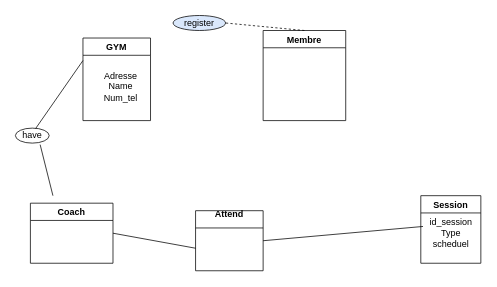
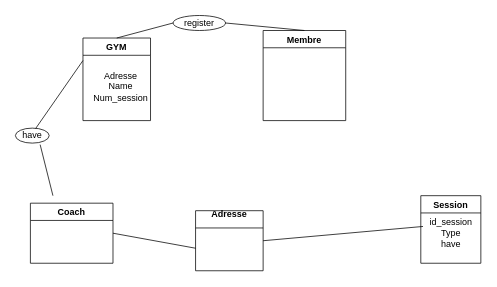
- <mxCell id="7" value="register" style="ellipse;whiteSpace=wrap;html=1;fillColor=#dae8fc;" vertex="1" parent="1"><mxGeometry x="230" y="20" width="70" height="20" as="geometry" /></mxCell>
+ <mxCell id="7" value="register" style="ellipse;whiteSpace=wrap;html=1;" vertex="1" parent="1"><mxGeometry x="230" y="20" width="70" height="20" as="geometry" /></mxCell>
- <mxCell id="16" value="" style="endArrow=none;html=1;entryX=1;entryY=0.5;entryDx=0;entryDy=0;exitX=0.5;exitY=0;exitDx=0;exitDy=0;dashed=1;" edge="1" parent="1" source="6" target="7"><mxGeometry width="50" height="50" relative="1" as="geometry"><mxPoint x="330" y="180" as="sourcePoint" /><mxPoint x="380" y="130" as="targetPoint" /></mxGeometry></mxCell>
+ <mxCell id="16" value="" style="endArrow=none;html=1;entryX=1;entryY=0.5;entryDx=0;entryDy=0;exitX=0.5;exitY=0;exitDx=0;exitDy=0;" edge="1" parent="1" source="6" target="7"><mxGeometry width="50" height="50" relative="1" as="geometry"><mxPoint x="330" y="180" as="sourcePoint" /><mxPoint x="380" y="130" as="targetPoint" /></mxGeometry></mxCell>
+ <mxCell id="15" value="" style="endArrow=none;html=1;entryX=0;entryY=0.5;entryDx=0;entryDy=0;exitX=0.5;exitY=0;exitDx=0;exitDy=0;" edge="1" parent="1" source="3" target="7"><mxGeometry width="50" height="50" relative="1" as="geometry"><mxPoint x="330" y="180" as="sourcePoint" /><mxPoint x="380" y="130" as="targetPoint" /></mxGeometry></mxCell>
- <mxCell id="4" value="Adresse&lt;br&gt;Name&lt;br&gt;Num_tel" style="text;html=1;align=center;verticalAlign=middle;resizable=0;points=[];autosize=1;strokeColor=none;fillColor=none;" vertex="1" parent="3"><mxGeometry x="20" y="40" width="60" height="50" as="geometry" /></mxCell>
+ <mxCell id="4" value="Adresse&lt;br&gt;Name&lt;br&gt;Num_session" style="text;html=1;align=center;verticalAlign=middle;resizable=0;points=[];autosize=1;strokeColor=none;fillColor=none;" vertex="1" parent="3"><mxGeometry x="20" y="40" width="60" height="50" as="geometry" /></mxCell>
- <mxCell id="8" value="Attend&#10;" style="swimlane;" vertex="1" parent="1"><mxGeometry x="260" y="280" width="90" height="80" as="geometry" /></mxCell>
+ <mxCell id="8" value="Adresse&#10;" style="swimlane;" vertex="1" parent="1"><mxGeometry x="260" y="280" width="90" height="80" as="geometry" /></mxCell>
- <mxCell id="10" value="id_session&lt;br&gt;Type&lt;br&gt;scheduel" style="text;html=1;align=center;verticalAlign=middle;resizable=0;points=[];autosize=1;strokeColor=none;fillColor=none;" vertex="1" parent="1"><mxGeometry x="565" y="285" width="70" height="50" as="geometry" /></mxCell>
+ <mxCell id="10" value="id_session&lt;br&gt;Type&lt;br&gt;have" style="text;html=1;align=center;verticalAlign=middle;resizable=0;points=[];autosize=1;strokeColor=none;fillColor=none;" vertex="1" parent="1"><mxGeometry x="565" y="285" width="70" height="50" as="geometry" /></mxCell>
